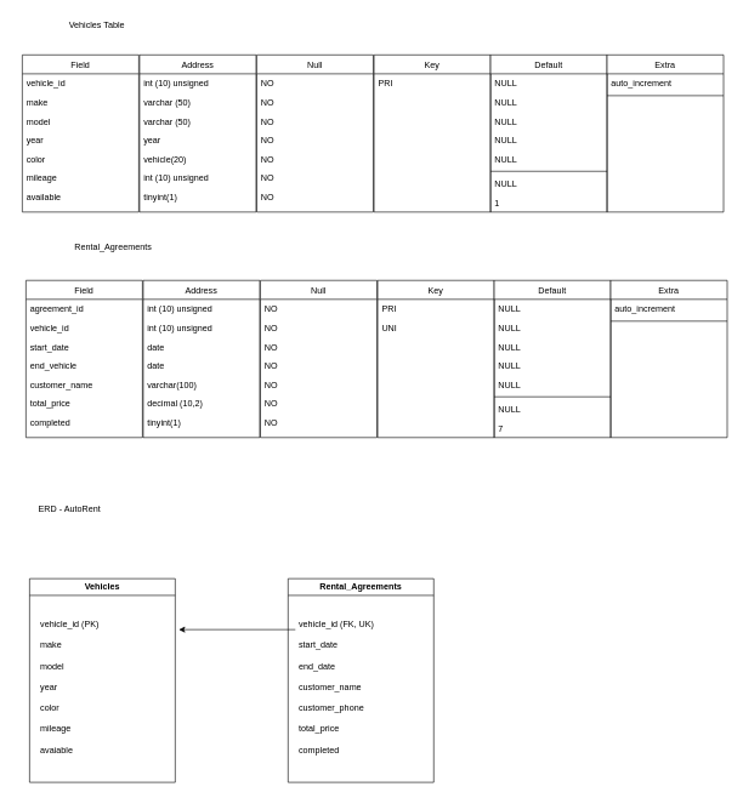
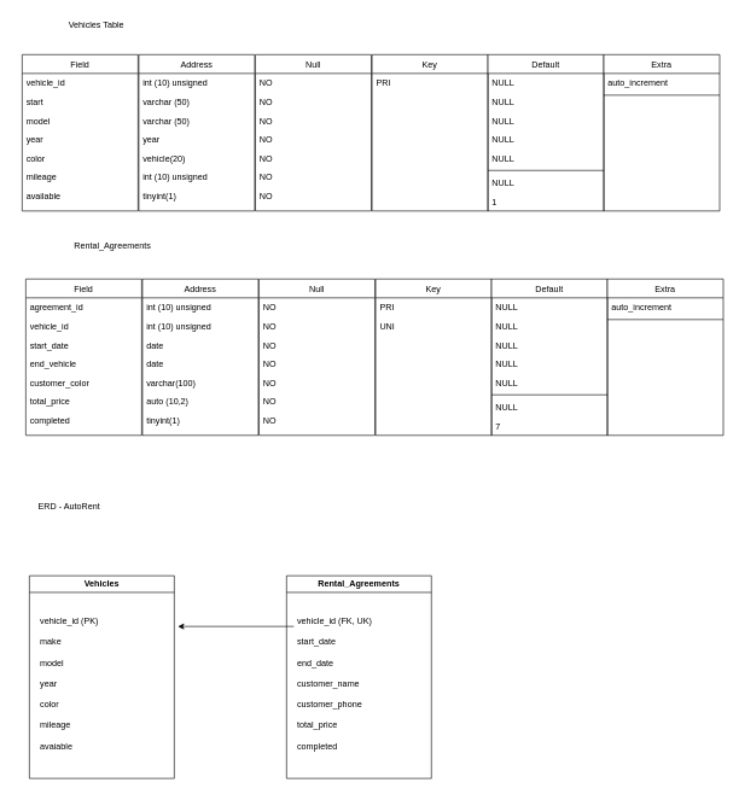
- <mxCell id="4" value="make" style="text;align=left;verticalAlign=top;spacingLeft=4;spacingRight=4;overflow=hidden;rotatable=0;points=[[0,0.5],[1,0.5]];portConstraint=eastwest;rounded=0;shadow=0;html=0;" parent="2" vertex="1"><mxGeometry y="52" width="160" height="26" as="geometry" /></mxCell>
+ <mxCell id="4" value="start" style="text;align=left;verticalAlign=top;spacingLeft=4;spacingRight=4;overflow=hidden;rotatable=0;points=[[0,0.5],[1,0.5]];portConstraint=eastwest;rounded=0;shadow=0;html=0;" parent="2" vertex="1"><mxGeometry y="52" width="160" height="26" as="geometry" /></mxCell>
- <mxCell id="47" value="customer_name" style="text;align=left;verticalAlign=top;spacingLeft=4;spacingRight=4;overflow=hidden;rotatable=0;points=[[0,0.5],[1,0.5]];portConstraint=eastwest;rounded=0;shadow=0;html=0;" vertex="1" parent="42"><mxGeometry y="130" width="160" height="26" as="geometry" /></mxCell>
+ <mxCell id="47" value="customer_color" style="text;align=left;verticalAlign=top;spacingLeft=4;spacingRight=4;overflow=hidden;rotatable=0;points=[[0,0.5],[1,0.5]];portConstraint=eastwest;rounded=0;shadow=0;html=0;" vertex="1" parent="42"><mxGeometry y="130" width="160" height="26" as="geometry" /></mxCell>
- <mxCell id="56" value="decimal (10,2)" style="text;align=left;verticalAlign=top;spacingLeft=4;spacingRight=4;overflow=hidden;rotatable=0;points=[[0,0.5],[1,0.5]];portConstraint=eastwest;" vertex="1" parent="50"><mxGeometry y="156" width="160" height="26" as="geometry" /></mxCell>
+ <mxCell id="56" value="auto (10,2)" style="text;align=left;verticalAlign=top;spacingLeft=4;spacingRight=4;overflow=hidden;rotatable=0;points=[[0,0.5],[1,0.5]];portConstraint=eastwest;" vertex="1" parent="50"><mxGeometry y="156" width="160" height="26" as="geometry" /></mxCell>
